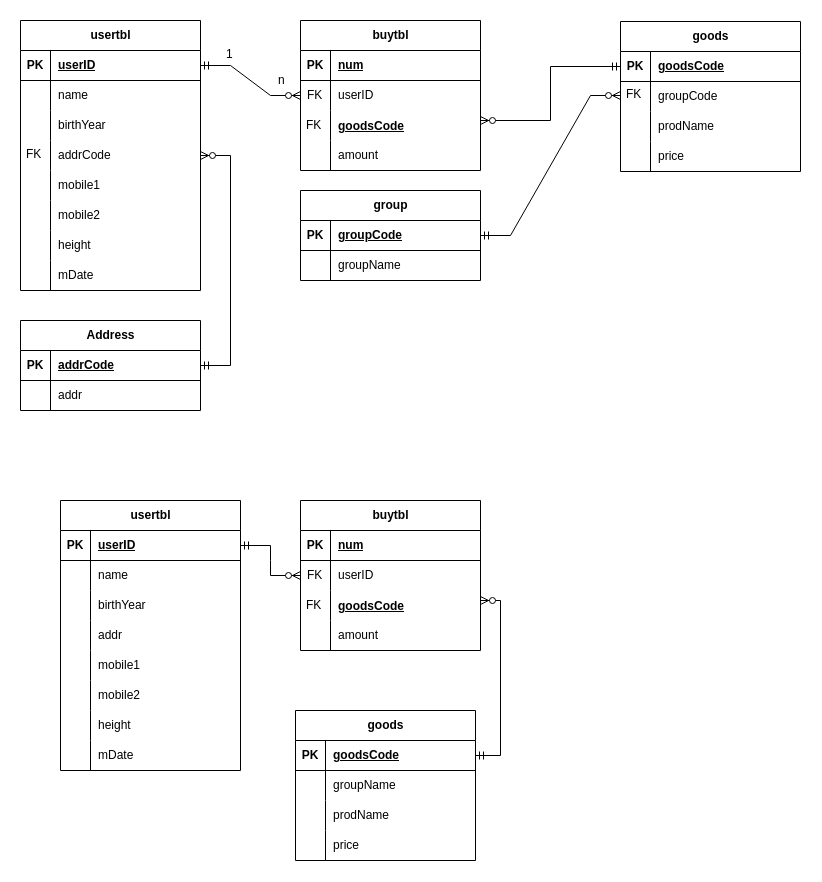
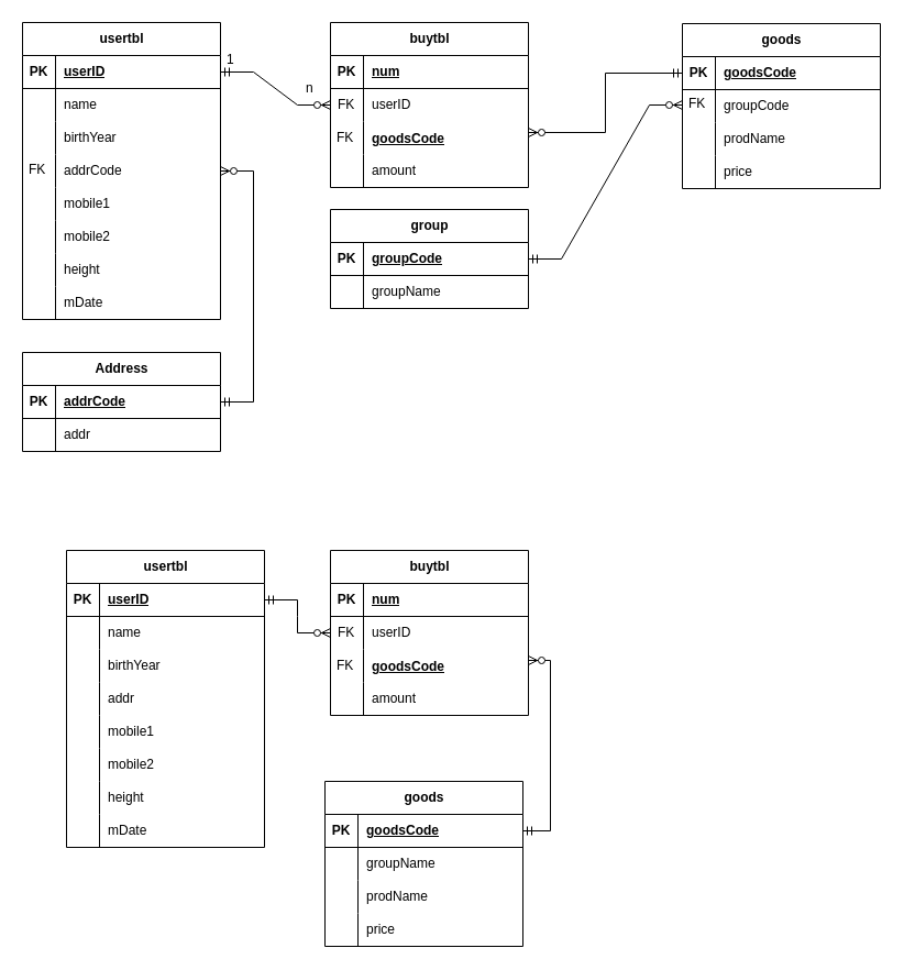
- <mxCell id="42" value="1" style="text;strokeColor=none;fillColor=none;spacingLeft=4;spacingRight=4;overflow=hidden;rotatable=0;points=[[0,0.5],[1,0.5]];portConstraint=eastwest;fontSize=12;whiteSpace=wrap;html=1;" parent="1" vertex="1"><mxGeometry x="220" y="40" width="40" height="30" as="geometry" /></mxCell>
+ <mxCell id="42" value="1" style="text;strokeColor=none;fillColor=none;spacingLeft=4;spacingRight=4;overflow=hidden;rotatable=0;points=[[0,0.5],[1,0.5]];portConstraint=eastwest;fontSize=12;whiteSpace=wrap;html=1;" parent="1" vertex="1"><mxGeometry x="200" y="40" width="40" height="30" as="geometry" /></mxCell>
